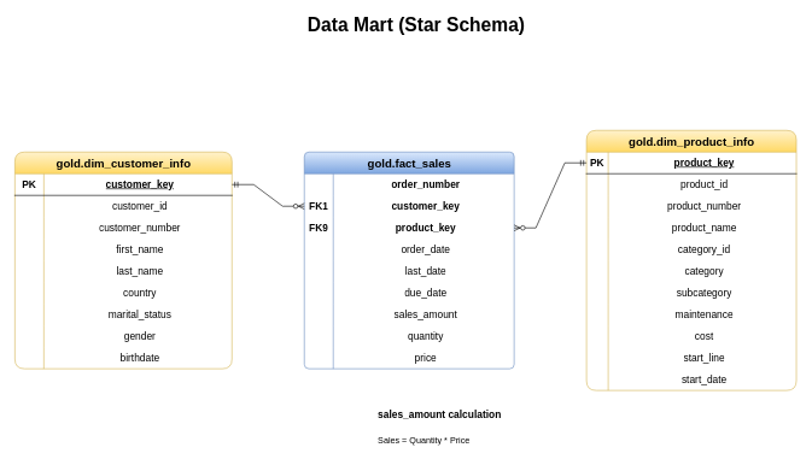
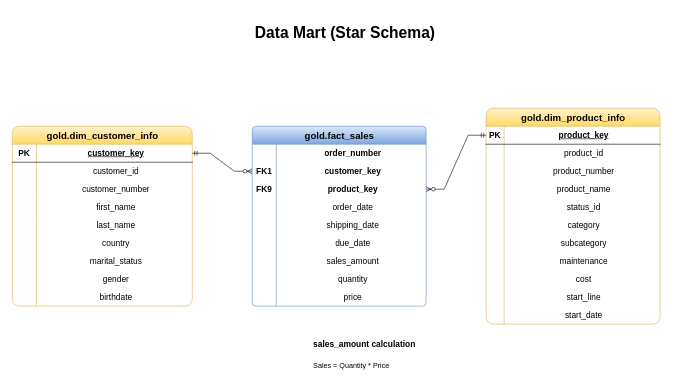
- <mxCell id="30" value="&lt;font style=&quot;font-size: 26px;&quot;&gt;&lt;b style=&quot;&quot;&gt;Data Mart (Star Schema)&lt;/b&gt;&lt;/font&gt;" style="text;html=1;align=center;verticalAlign=middle;whiteSpace=wrap;rounded=0;" vertex="1" parent="1"><mxGeometry x="375" y="20" width="400" height="30" as="geometry" /></mxCell>
+ <mxCell id="30" value="&lt;font style=&quot;font-size: 26px;&quot;&gt;&lt;b style=&quot;&quot;&gt;Data Mart (Star Schema)&lt;/b&gt;&lt;/font&gt;" style="text;html=1;align=center;verticalAlign=middle;whiteSpace=wrap;rounded=0;" vertex="1" parent="1"><mxGeometry x="375" y="40" width="400" height="30" as="geometry" /></mxCell>
- <mxCell id="46" value="category_id" style="shape=partialRectangle;connectable=0;fillColor=none;top=0;left=0;bottom=0;right=0;align=center;spacingLeft=6;overflow=hidden;whiteSpace=wrap;html=1;fontSize=14;" vertex="1" parent="44"><mxGeometry x="30" width="260" height="30" as="geometry"><mxRectangle width="260" height="30" as="alternateBounds" /></mxGeometry></mxCell>
+ <mxCell id="46" value="status_id" style="shape=partialRectangle;connectable=0;fillColor=none;top=0;left=0;bottom=0;right=0;align=center;spacingLeft=6;overflow=hidden;whiteSpace=wrap;html=1;fontSize=14;" vertex="1" parent="44"><mxGeometry x="30" width="260" height="30" as="geometry"><mxRectangle width="260" height="30" as="alternateBounds" /></mxGeometry></mxCell>
- <mxCell id="80" value="last_date" style="shape=partialRectangle;connectable=0;fillColor=none;top=0;left=0;bottom=0;right=0;align=center;spacingLeft=6;overflow=hidden;whiteSpace=wrap;html=1;fontSize=14;" vertex="1" parent="78"><mxGeometry x="40" width="250" height="30" as="geometry"><mxRectangle width="250" height="30" as="alternateBounds" /></mxGeometry></mxCell>
+ <mxCell id="80" value="shipping_date" style="shape=partialRectangle;connectable=0;fillColor=none;top=0;left=0;bottom=0;right=0;align=center;spacingLeft=6;overflow=hidden;whiteSpace=wrap;html=1;fontSize=14;" vertex="1" parent="78"><mxGeometry x="40" width="250" height="30" as="geometry"><mxRectangle width="250" height="30" as="alternateBounds" /></mxGeometry></mxCell>
